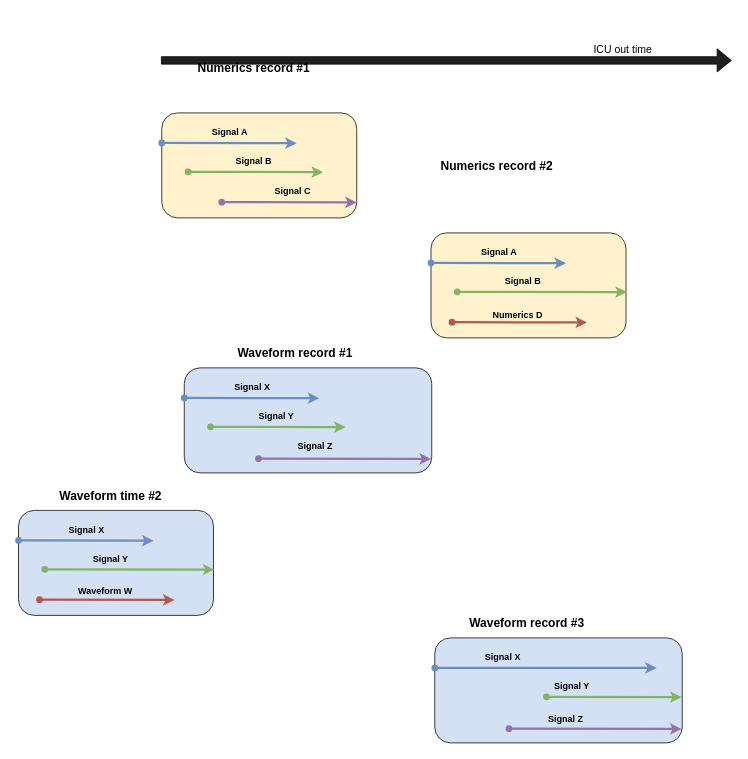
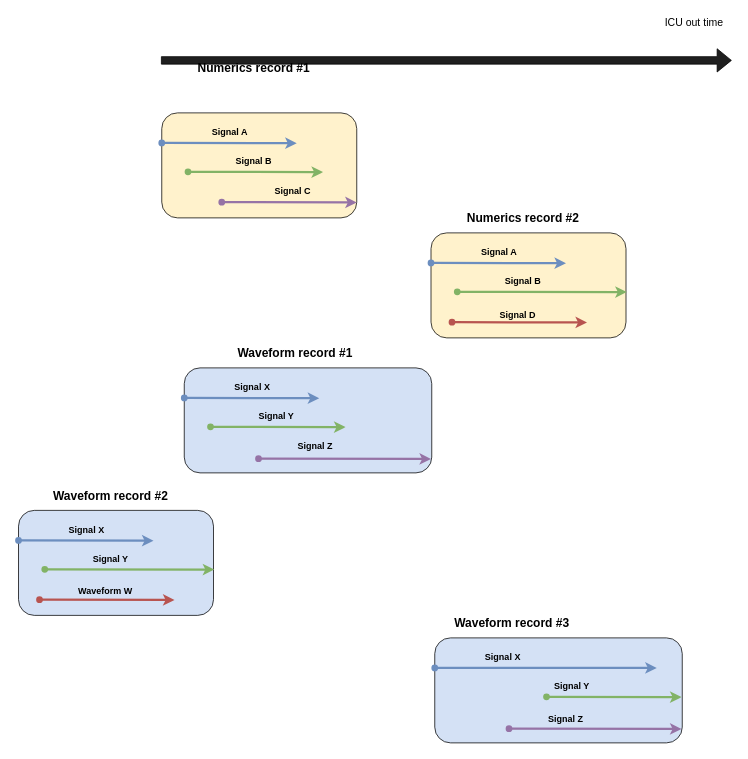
- <mxCell id="3" value="ICU out time" style="text;html=1;strokeColor=none;fillColor=none;align=center;verticalAlign=middle;whiteSpace=wrap;rounded=0;fontSize=14;" parent="1" vertex="1"><mxGeometry x="780" y="55" width="100" height="20" as="geometry" /></mxCell>
+ <mxCell id="3" value="ICU out time" style="text;html=1;strokeColor=none;fillColor=none;align=center;verticalAlign=middle;whiteSpace=wrap;rounded=0;fontSize=14;" parent="1" vertex="1"><mxGeometry x="875" y="20" width="100" height="20" as="geometry" /></mxCell>
- <mxCell id="6" value="Numerics record #2" style="text;html=1;strokeColor=none;fillColor=none;align=center;verticalAlign=middle;whiteSpace=wrap;rounded=0;fontSize=16;fontStyle=1" parent="1" vertex="1"><mxGeometry x="567" y="210" width="190" height="20" as="geometry" /></mxCell>
+ <mxCell id="6" value="Numerics record #2" style="text;html=1;strokeColor=none;fillColor=none;align=center;verticalAlign=middle;whiteSpace=wrap;rounded=0;fontSize=16;fontStyle=1" parent="1" vertex="1"><mxGeometry x="602" y="280" width="190" height="20" as="geometry" /></mxCell>
- <mxCell id="19" value="Numerics D" style="text;html=1;strokeColor=none;fillColor=none;align=center;verticalAlign=middle;whiteSpace=wrap;rounded=0;fontSize=12;fontStyle=1" parent="1" vertex="1"><mxGeometry x="595" y="410" width="190" height="20" as="geometry" /></mxCell>
+ <mxCell id="19" value="Signal D" style="text;html=1;strokeColor=none;fillColor=none;align=center;verticalAlign=middle;whiteSpace=wrap;rounded=0;fontSize=12;fontStyle=1" parent="1" vertex="1"><mxGeometry x="595" y="410" width="190" height="20" as="geometry" /></mxCell>
- <mxCell id="22" value="Waveform time #2" style="text;html=1;strokeColor=none;fillColor=none;align=center;verticalAlign=middle;whiteSpace=wrap;rounded=0;fontSize=16;fontStyle=1" parent="1" vertex="1"><mxGeometry x="52" y="650" width="190" height="20" as="geometry" /></mxCell>
+ <mxCell id="22" value="Waveform record #2" style="text;html=1;strokeColor=none;fillColor=none;align=center;verticalAlign=middle;whiteSpace=wrap;rounded=0;fontSize=16;fontStyle=1" parent="1" vertex="1"><mxGeometry x="52" y="650" width="190" height="20" as="geometry" /></mxCell>
- <mxCell id="37" value="Waveform record #3" style="text;html=1;strokeColor=none;fillColor=none;align=center;verticalAlign=middle;whiteSpace=wrap;rounded=0;fontSize=16;fontStyle=1" vertex="1" parent="1"><mxGeometry x="607" y="820" width="190" height="20" as="geometry" /></mxCell>
+ <mxCell id="37" value="Waveform record #3" style="text;html=1;strokeColor=none;fillColor=none;align=center;verticalAlign=middle;whiteSpace=wrap;rounded=0;fontSize=16;fontStyle=1" vertex="1" parent="1"><mxGeometry x="587" y="820" width="190" height="20" as="geometry" /></mxCell>
